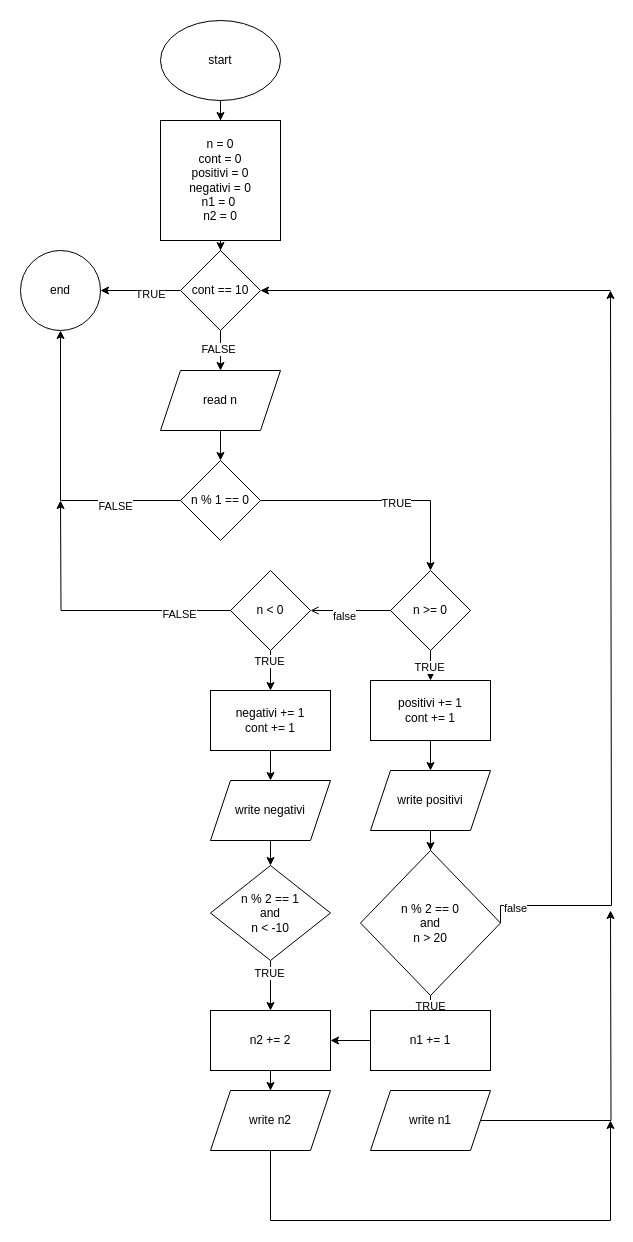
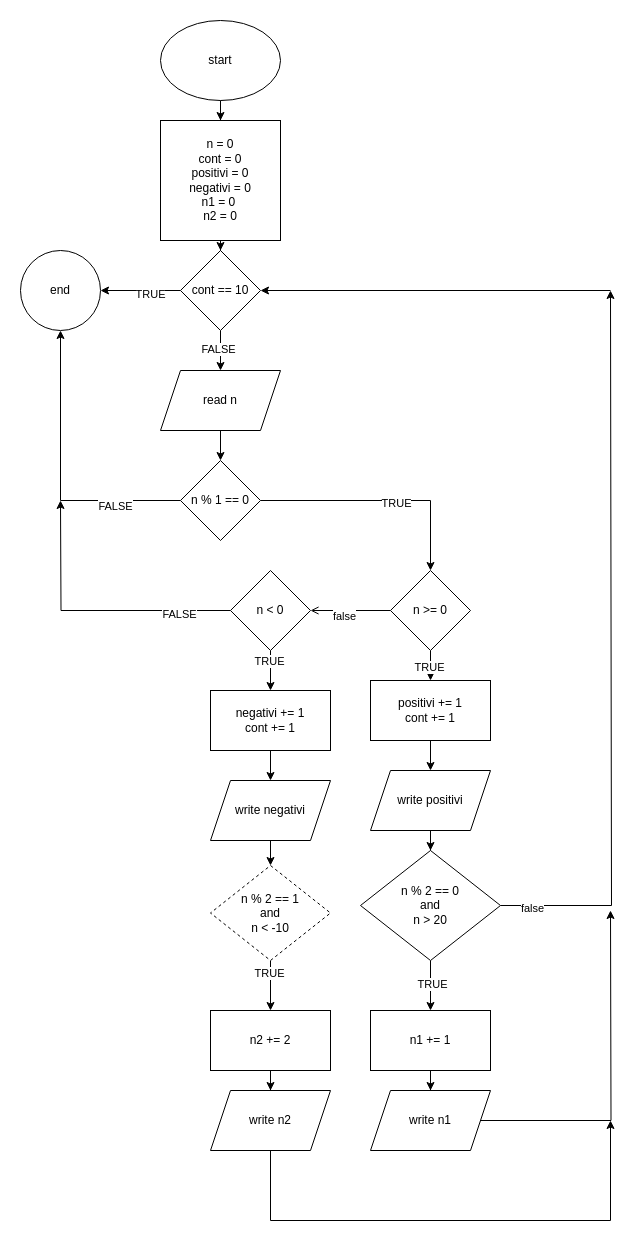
- <mxCell id="49" value="&lt;div&gt;n % 2 == 1&lt;/div&gt;&lt;div&gt;and &lt;br&gt;&lt;/div&gt;&lt;div&gt;n &amp;lt; -10&lt;br&gt;&lt;/div&gt;" style="rhombus;whiteSpace=wrap;html=1;" vertex="1" parent="1"><mxGeometry x="210" y="865" width="120" height="95" as="geometry" /></mxCell>
+ <mxCell id="49" value="&lt;div&gt;n % 2 == 1&lt;/div&gt;&lt;div&gt;and &lt;br&gt;&lt;/div&gt;&lt;div&gt;n &amp;lt; -10&lt;br&gt;&lt;/div&gt;" style="rhombus;whiteSpace=wrap;html=1;dashed=1;" vertex="1" parent="1"><mxGeometry x="210" y="865" width="120" height="95" as="geometry" /></mxCell>
- <mxCell id="36" value="&lt;div&gt;n % 2 == 0 &lt;br&gt;&lt;/div&gt;&lt;div&gt;and &lt;br&gt;&lt;/div&gt;&lt;div&gt;n &amp;gt; 20&lt;br&gt;&lt;/div&gt;" style="rhombus;whiteSpace=wrap;html=1;" vertex="1" parent="1"><mxGeometry x="360" y="850" width="140" height="145" as="geometry" /></mxCell>
+ <mxCell id="36" value="&lt;div&gt;n % 2 == 0 &lt;br&gt;&lt;/div&gt;&lt;div&gt;and &lt;br&gt;&lt;/div&gt;&lt;div&gt;n &amp;gt; 20&lt;br&gt;&lt;/div&gt;" style="rhombus;whiteSpace=wrap;html=1;" vertex="1" parent="1"><mxGeometry x="360" y="850" width="140" height="110" as="geometry" /></mxCell>
- <mxCell id="37" value="" style="edgeStyle=orthogonalEdgeStyle;rounded=0;orthogonalLoop=1;jettySize=auto;html=1;" edge="1" parent="1" source="38" target="51"><mxGeometry relative="1" as="geometry" /></mxCell>
+ <mxCell id="37" value="" style="edgeStyle=orthogonalEdgeStyle;rounded=0;orthogonalLoop=1;jettySize=auto;html=1;" edge="1" parent="1" source="38" target="40"><mxGeometry relative="1" as="geometry" /></mxCell>
